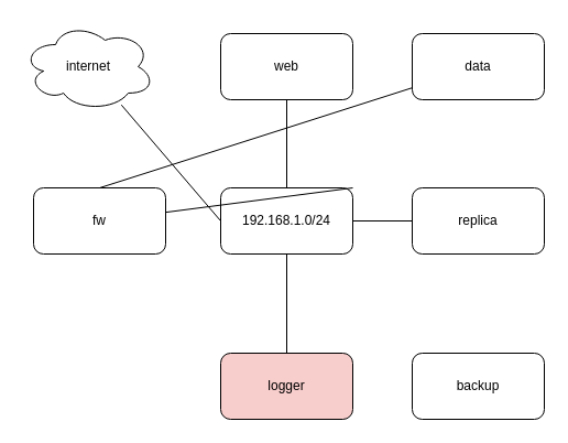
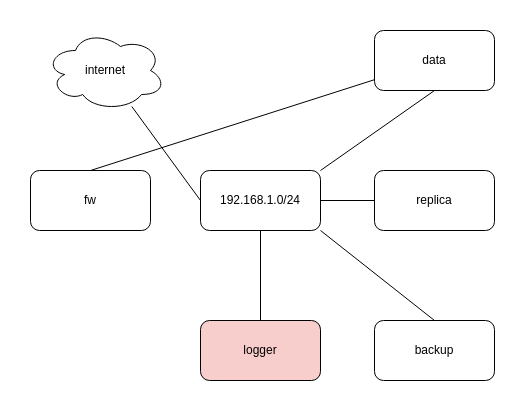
- <mxCell id="9" value="internet" style="ellipse;shape=cloud;whiteSpace=wrap;html=1;" vertex="1" parent="1"><mxGeometry x="20" y="20" width="120" height="80" as="geometry" /></mxCell>
+ <mxCell id="9" value="internet" style="ellipse;shape=cloud;whiteSpace=wrap;html=1;" vertex="1" parent="1"><mxGeometry x="45" y="30" width="120" height="80" as="geometry" /></mxCell>
- <mxCell id="6" value="web" style="rounded=1;whiteSpace=wrap;html=1;" vertex="1" parent="1"><mxGeometry x="200" y="30" width="120" height="60" as="geometry" /></mxCell>
- <mxCell id="12" value="" style="endArrow=none;html=1;rounded=0;entryX=0.5;entryY=1;entryDx=0;entryDy=0;" edge="1" parent="1" source="2" target="6"><mxGeometry width="50" height="50" relative="1" as="geometry"><mxPoint x="450" y="320" as="sourcePoint" /><mxPoint x="500" y="270" as="targetPoint" /></mxGeometry></mxCell>
- <mxCell id="13" value="" style="endArrow=none;html=1;rounded=0;exitX=1;exitY=0;exitDx=0;exitDy=0;" edge="1" parent="1" source="2" target="4"><mxGeometry width="50" height="50" relative="1" as="geometry"><mxPoint x="340" y="220" as="sourcePoint" /><mxPoint x="500" y="270" as="targetPoint" /></mxGeometry></mxCell>
+ <mxCell id="13" value="" style="endArrow=none;html=1;rounded=0;entryX=0.5;entryY=1;entryDx=0;entryDy=0;exitX=1;exitY=0;exitDx=0;exitDy=0;" edge="1" parent="1" source="2" target="7"><mxGeometry width="50" height="50" relative="1" as="geometry"><mxPoint x="340" y="220" as="sourcePoint" /><mxPoint x="500" y="270" as="targetPoint" /></mxGeometry></mxCell>
+ <mxCell id="16" value="" style="endArrow=none;html=1;rounded=0;exitX=0.5;exitY=0;exitDx=0;exitDy=0;entryX=1;entryY=1;entryDx=0;entryDy=0;" edge="1" parent="1" source="8" target="2"><mxGeometry width="50" height="50" relative="1" as="geometry"><mxPoint x="450" y="320" as="sourcePoint" /><mxPoint x="500" y="270" as="targetPoint" /></mxGeometry></mxCell>
